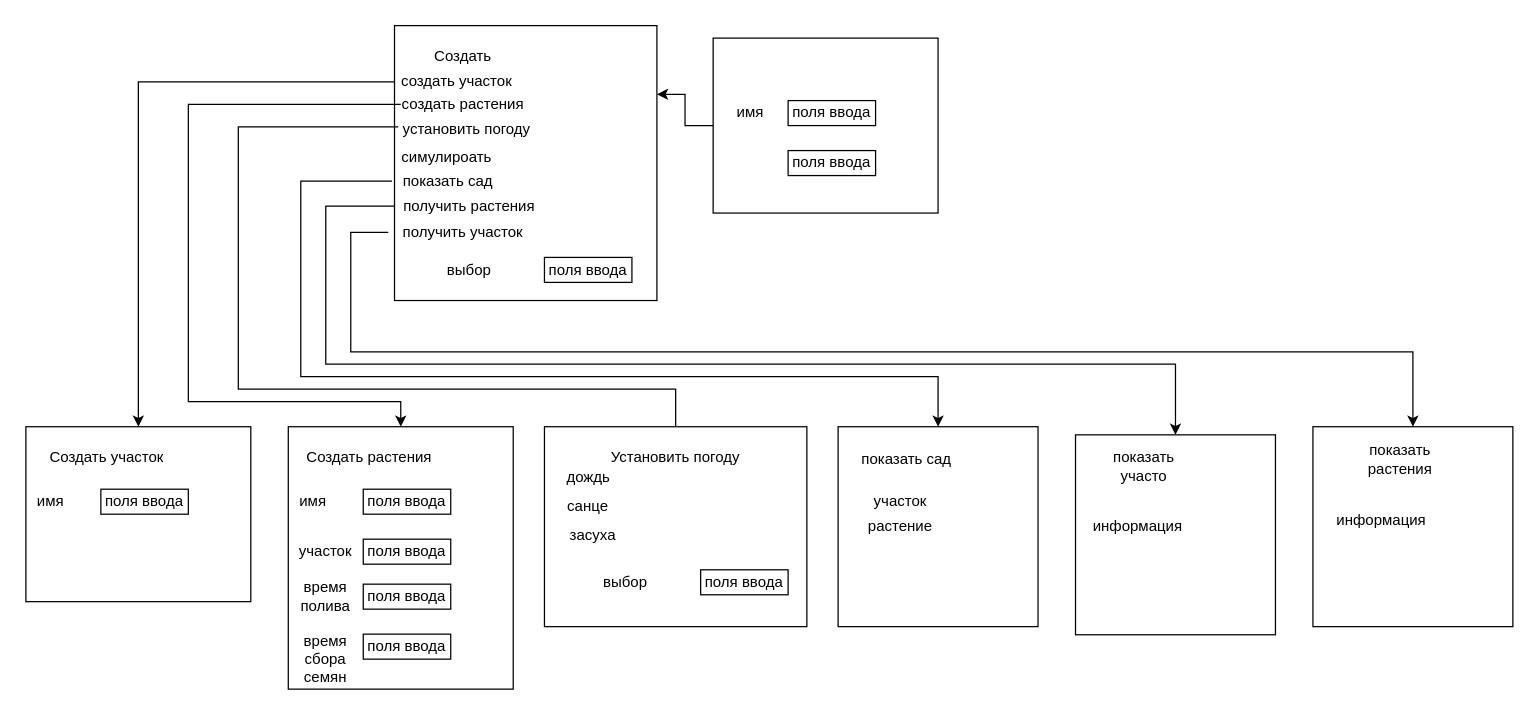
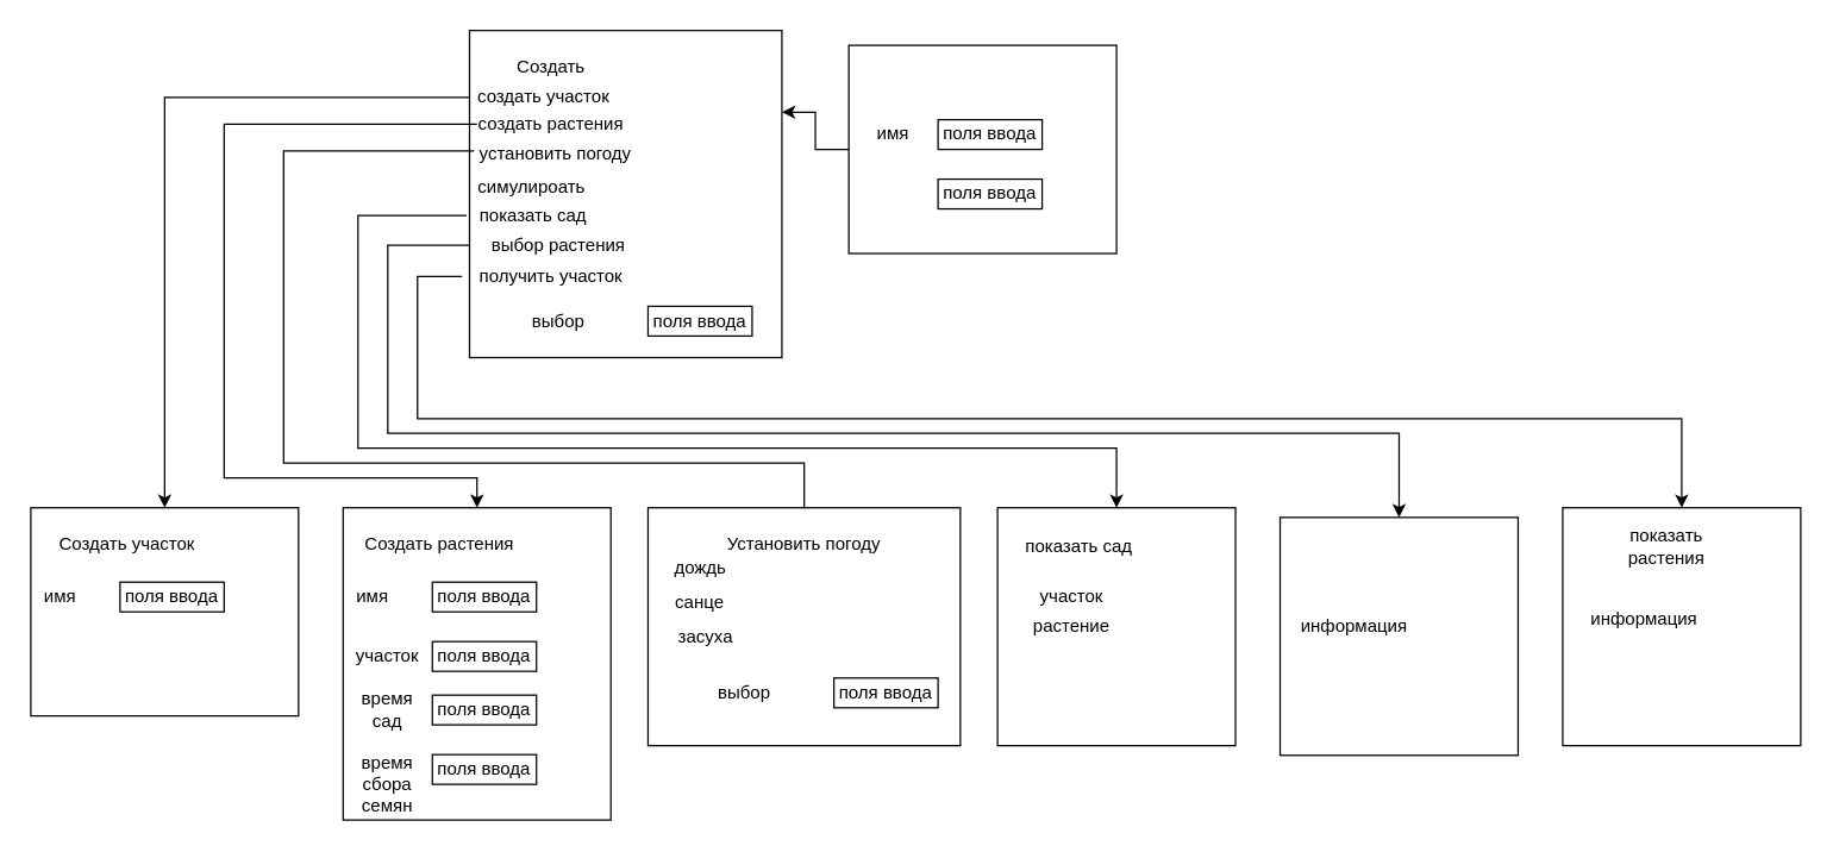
- <mxCell id="19" value="получить растения" style="text;html=1;strokeColor=none;fillColor=none;align=center;verticalAlign=middle;whiteSpace=wrap;rounded=0;" parent="1" vertex="1"><mxGeometry x="315" y="149" width="120" height="31" as="geometry" /></mxCell>
+ <mxCell id="19" value="выбор растения" style="text;html=1;strokeColor=none;fillColor=none;align=center;verticalAlign=middle;whiteSpace=wrap;rounded=0;" parent="1" vertex="1"><mxGeometry x="315" y="149" width="120" height="31" as="geometry" /></mxCell>
- <mxCell id="50" value="показать участо" style="text;html=1;strokeColor=none;fillColor=none;align=center;verticalAlign=middle;whiteSpace=wrap;rounded=0;" parent="1" vertex="1"><mxGeometry x="870" y="357.5" width="90" height="31" as="geometry" /></mxCell>
- <mxCell id="43" value="время полива" style="text;html=1;strokeColor=none;fillColor=none;align=center;verticalAlign=middle;whiteSpace=wrap;rounded=0;" parent="1" vertex="1"><mxGeometry x="240" y="462" width="40" height="30" as="geometry" /></mxCell>
+ <mxCell id="43" value="время сад" style="text;html=1;strokeColor=none;fillColor=none;align=center;verticalAlign=middle;whiteSpace=wrap;rounded=0;" parent="1" vertex="1"><mxGeometry x="240" y="462" width="40" height="30" as="geometry" /></mxCell>
